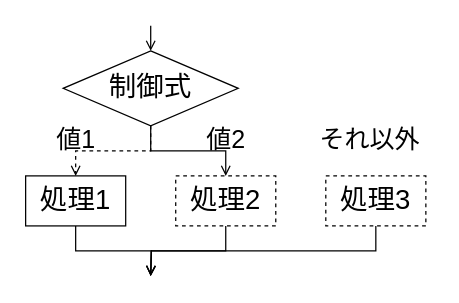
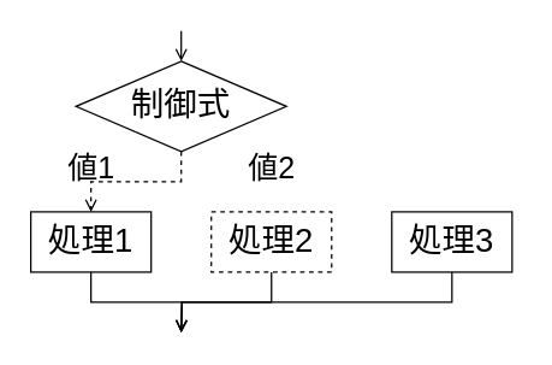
- <mxCell id="14" value="それ以外" style="text;html=1;align=center;verticalAlign=middle;resizable=0;points=[];autosize=1;strokeColor=none;fillColor=none;fontSize=20;" vertex="1" parent="1"><mxGeometry x="245" y="90" width="100" height="40" as="geometry" /></mxCell>
- <mxCell id="4" style="edgeStyle=orthogonalEdgeStyle;html=1;exitX=0.5;exitY=1;exitDx=0;exitDy=0;exitPerimeter=0;entryX=0.5;entryY=0;entryDx=0;entryDy=0;rounded=0;curved=0;endArrow=open;endFill=0;" edge="1" parent="1" source="5" target="7"><mxGeometry relative="1" as="geometry" /></mxCell>
- <mxCell id="11" value="処理3" style="rounded=0;whiteSpace=wrap;html=1;fontSize=22;dashed=1;" vertex="1" parent="1"><mxGeometry x="260" y="140" width="80" height="40" as="geometry" /></mxCell>
+ <mxCell id="11" value="処理3" style="rounded=0;whiteSpace=wrap;html=1;fontSize=22;" vertex="1" parent="1"><mxGeometry x="260" y="140" width="80" height="40" as="geometry" /></mxCell>
